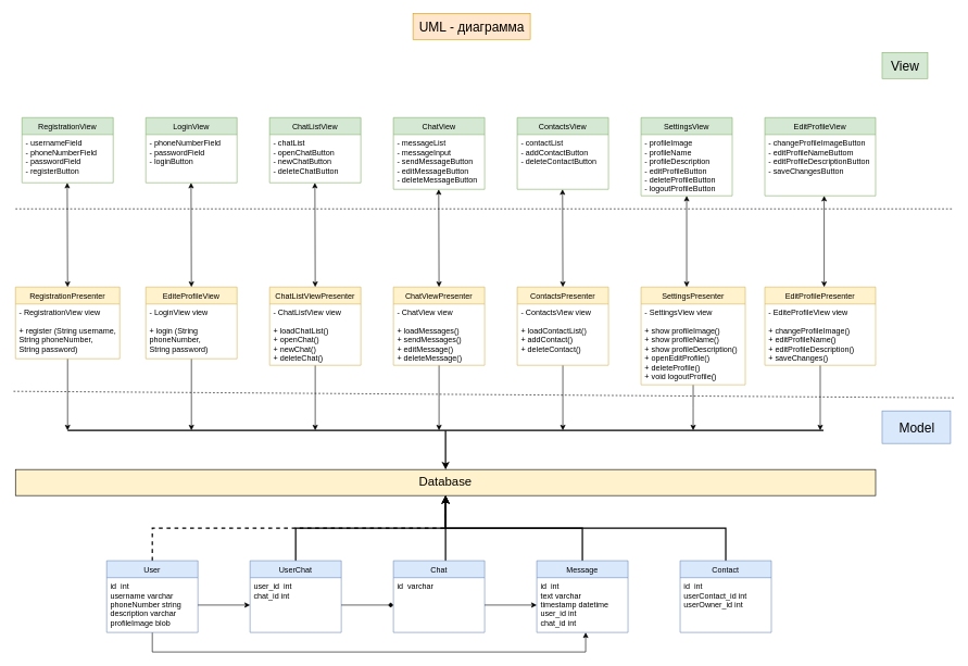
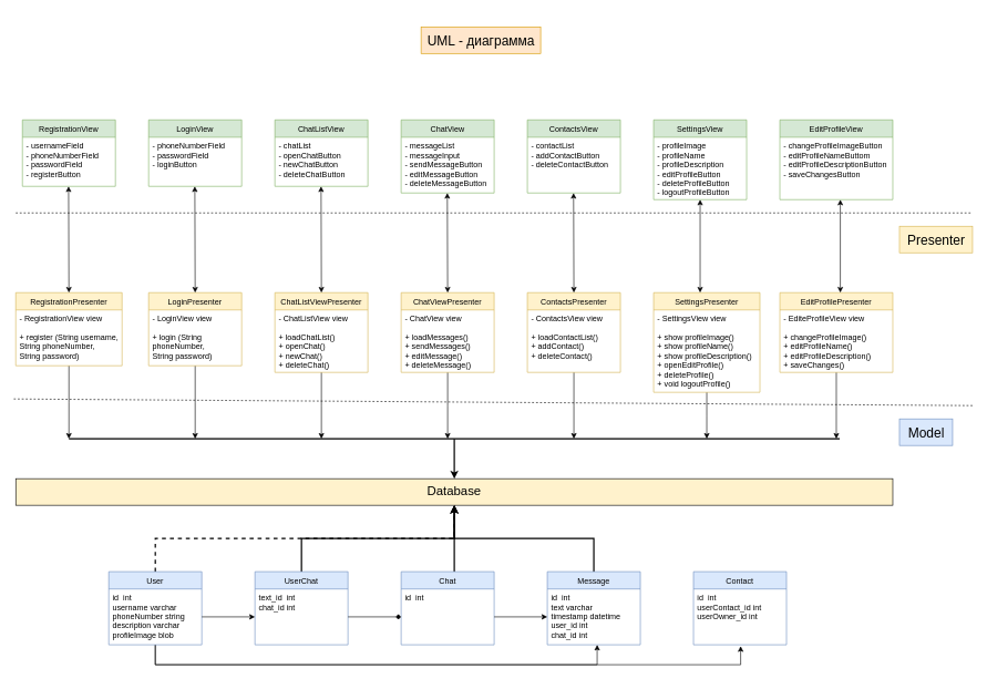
- <mxCell id="2" value="&lt;font style=&quot;font-size: 20px;&quot;&gt;UML - диаграмма&lt;/font&gt;" style="text;html=1;align=center;verticalAlign=middle;resizable=0;points=[];autosize=1;strokeColor=#d79b00;fillColor=#ffe6cc;" parent="1" vertex="1"><mxGeometry x="633" y="20" width="180" height="40" as="geometry" /></mxCell>
+ <mxCell id="2" value="&lt;font style=&quot;font-size: 20px;&quot;&gt;UML - диаграмма&lt;/font&gt;" style="text;html=1;align=center;verticalAlign=middle;resizable=0;points=[];autosize=1;strokeColor=#d79b00;fillColor=#ffe6cc;" parent="1" vertex="1"><mxGeometry x="633" y="40" width="180" height="40" as="geometry" /></mxCell>
- <mxCell id="4" value="&lt;span style=&quot;font-size: 20px;&quot;&gt;View&lt;/span&gt;" style="text;html=1;align=center;verticalAlign=middle;resizable=0;points=[];autosize=1;strokeColor=#82b366;fillColor=#d5e8d4;" parent="1" vertex="1"><mxGeometry x="1353" y="80" width="70" height="40" as="geometry" /></mxCell>
+ <mxCell id="5" value="&lt;span style=&quot;font-size: 20px;&quot;&gt;Presenter&lt;/span&gt;" style="text;html=1;align=center;verticalAlign=middle;resizable=0;points=[];autosize=1;strokeColor=#d6b656;fillColor=#fff2cc;" parent="1" vertex="1"><mxGeometry x="1353" y="340" width="110" height="40" as="geometry" /></mxCell>
- <mxCell id="26" value="EditeProfileView" style="swimlane;fontStyle=0;childLayout=stackLayout;horizontal=1;startSize=26;fillColor=#fff2cc;horizontalStack=0;resizeParent=1;resizeParentMax=0;resizeLast=0;collapsible=1;marginBottom=0;fontSize=12;strokeColor=#d6b656;" vertex="1" parent="1"><mxGeometry x="223" y="440" width="140" height="110" as="geometry" /></mxCell>
+ <mxCell id="26" value="LoginPresenter" style="swimlane;fontStyle=0;childLayout=stackLayout;horizontal=1;startSize=26;fillColor=#fff2cc;horizontalStack=0;resizeParent=1;resizeParentMax=0;resizeLast=0;collapsible=1;marginBottom=0;fontSize=12;strokeColor=#d6b656;" vertex="1" parent="1"><mxGeometry x="223" y="440" width="140" height="110" as="geometry" /></mxCell>
- <mxCell id="6" value="&lt;span style=&quot;font-size: 20px;&quot;&gt;Model&lt;/span&gt;" style="text;html=1;align=center;verticalAlign=middle;resizable=0;points=[];autosize=1;strokeColor=#6c8ebf;fillColor=#dae8fc;" parent="1" vertex="1"><mxGeometry x="1353" y="630" width="105" height="50" as="geometry" /></mxCell>
+ <mxCell id="6" value="&lt;span style=&quot;font-size: 20px;&quot;&gt;Model&lt;/span&gt;" style="text;html=1;align=center;verticalAlign=middle;resizable=0;points=[];autosize=1;strokeColor=#6c8ebf;fillColor=#dae8fc;" parent="1" vertex="1"><mxGeometry x="1353" y="630" width="80" height="40" as="geometry" /></mxCell>
- <mxCell id="67" style="edgeStyle=orthogonalEdgeStyle;rounded=0;orthogonalLoop=1;jettySize=auto;html=1;strokeWidth=2;fontSize=19;entryX=0.5;entryY=1;entryDx=0;entryDy=0;" edge="1" parent="1" source="68" target="50"><mxGeometry relative="1" as="geometry"><mxPoint x="683" y="770" as="targetPoint" /><Array as="points"><mxPoint x="1113" y="810" /><mxPoint x="683" y="810" /></Array></mxGeometry></mxCell>
- <mxCell id="60" value="user_id  int&#10;chat_id int" style="text;strokeColor=none;fillColor=none;align=left;verticalAlign=top;spacingLeft=4;spacingRight=4;overflow=hidden;rotatable=0;points=[[0,0.5],[1,0.5]];portConstraint=eastwest;fontSize=12;" vertex="1" parent="59"><mxGeometry y="26" width="140" height="84" as="geometry" /></mxCell>
+ <mxCell id="60" value="text_id  int&#10;chat_id int" style="text;strokeColor=none;fillColor=none;align=left;verticalAlign=top;spacingLeft=4;spacingRight=4;overflow=hidden;rotatable=0;points=[[0,0.5],[1,0.5]];portConstraint=eastwest;fontSize=12;" vertex="1" parent="59"><mxGeometry y="26" width="140" height="84" as="geometry" /></mxCell>
- <mxCell id="63" value="id  varchar" style="text;strokeColor=none;fillColor=none;align=left;verticalAlign=top;spacingLeft=4;spacingRight=4;overflow=hidden;rotatable=0;points=[[0,0.5],[1,0.5]];portConstraint=eastwest;fontSize=12;" vertex="1" parent="62"><mxGeometry y="26" width="140" height="84" as="geometry" /></mxCell>
+ <mxCell id="63" value="id  int" style="text;strokeColor=none;fillColor=none;align=left;verticalAlign=top;spacingLeft=4;spacingRight=4;overflow=hidden;rotatable=0;points=[[0,0.5],[1,0.5]];portConstraint=eastwest;fontSize=12;" vertex="1" parent="62"><mxGeometry y="26" width="140" height="84" as="geometry" /></mxCell>
+ <mxCell id="54" style="edgeStyle=orthogonalEdgeStyle;rounded=0;orthogonalLoop=1;jettySize=auto;html=1;entryX=0.507;entryY=1.024;entryDx=0;entryDy=0;entryPerimeter=0;strokeWidth=1;fontSize=19;" edge="1" parent="1" source="56" target="69"><mxGeometry relative="1" as="geometry"><Array as="points"><mxPoint x="233" y="1000" /><mxPoint x="1114" y="1000" /></Array></mxGeometry></mxCell>
